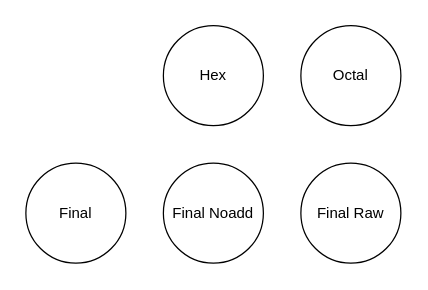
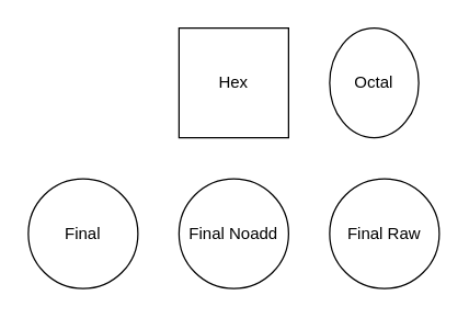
- <mxCell id="2" value="Hex" style="ellipse;whiteSpace=wrap;html=1;aspect=fixed;" vertex="1" parent="1"><mxGeometry x="130" y="20" width="80" height="80" as="geometry" /></mxCell>
+ <mxCell id="2" value="Hex" style="whiteSpace=wrap;html=1;aspect=fixed;rounded=0;" vertex="1" parent="1"><mxGeometry x="130" y="20" width="80" height="80" as="geometry" /></mxCell>
- <mxCell id="3" value="Octal" style="ellipse;whiteSpace=wrap;html=1;aspect=fixed;" vertex="1" parent="1"><mxGeometry x="240" y="20" width="80" height="80" as="geometry" /></mxCell>
+ <mxCell id="3" value="Octal" style="ellipse;whiteSpace=wrap;html=1;aspect=fixed;" vertex="1" parent="1"><mxGeometry x="240" y="20" width="65" height="80" as="geometry" /></mxCell>
